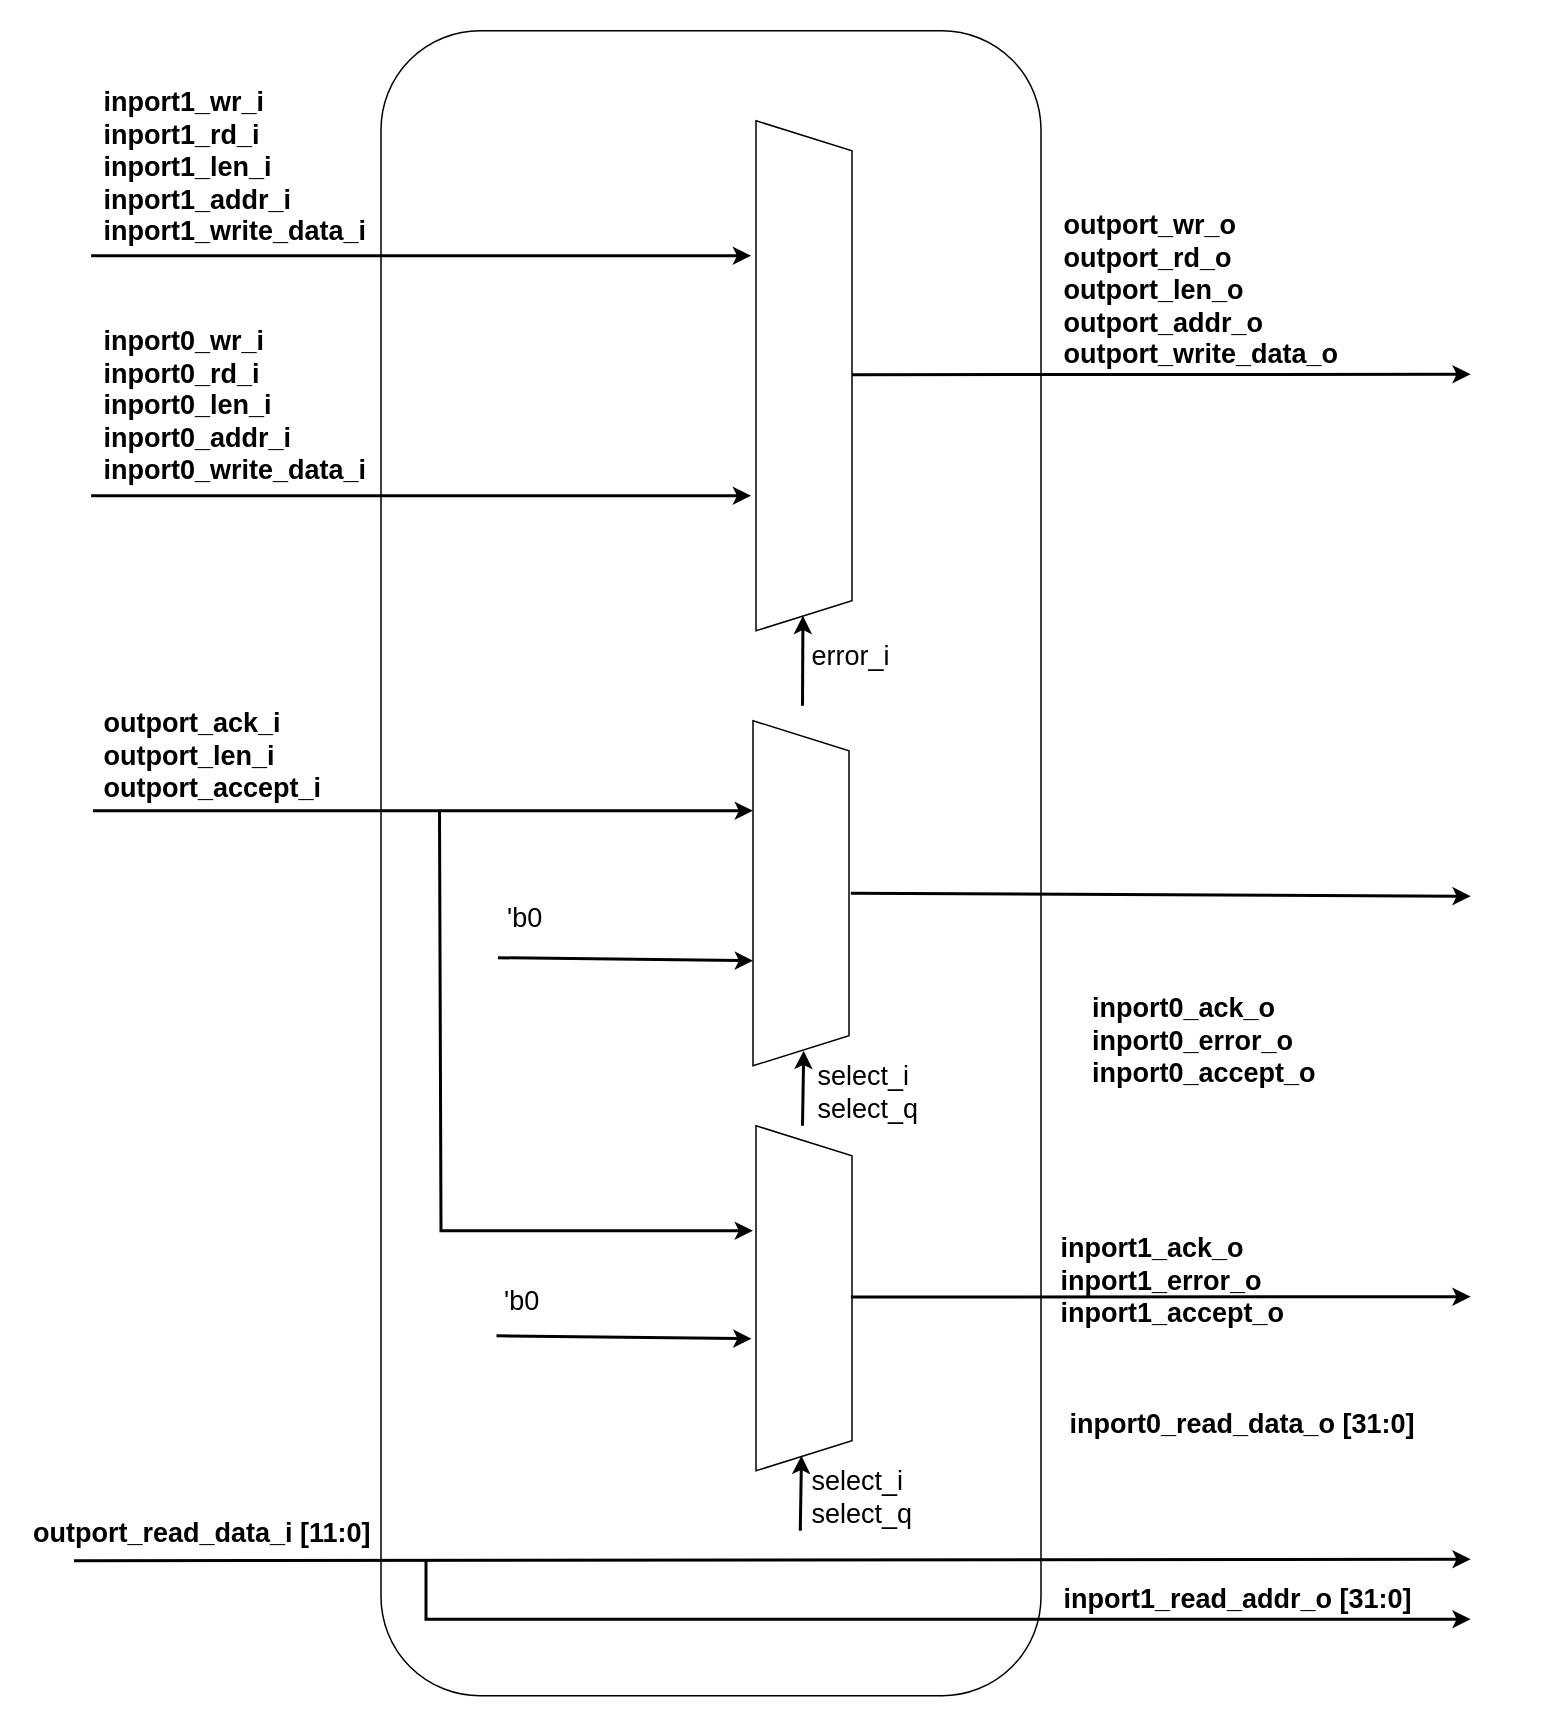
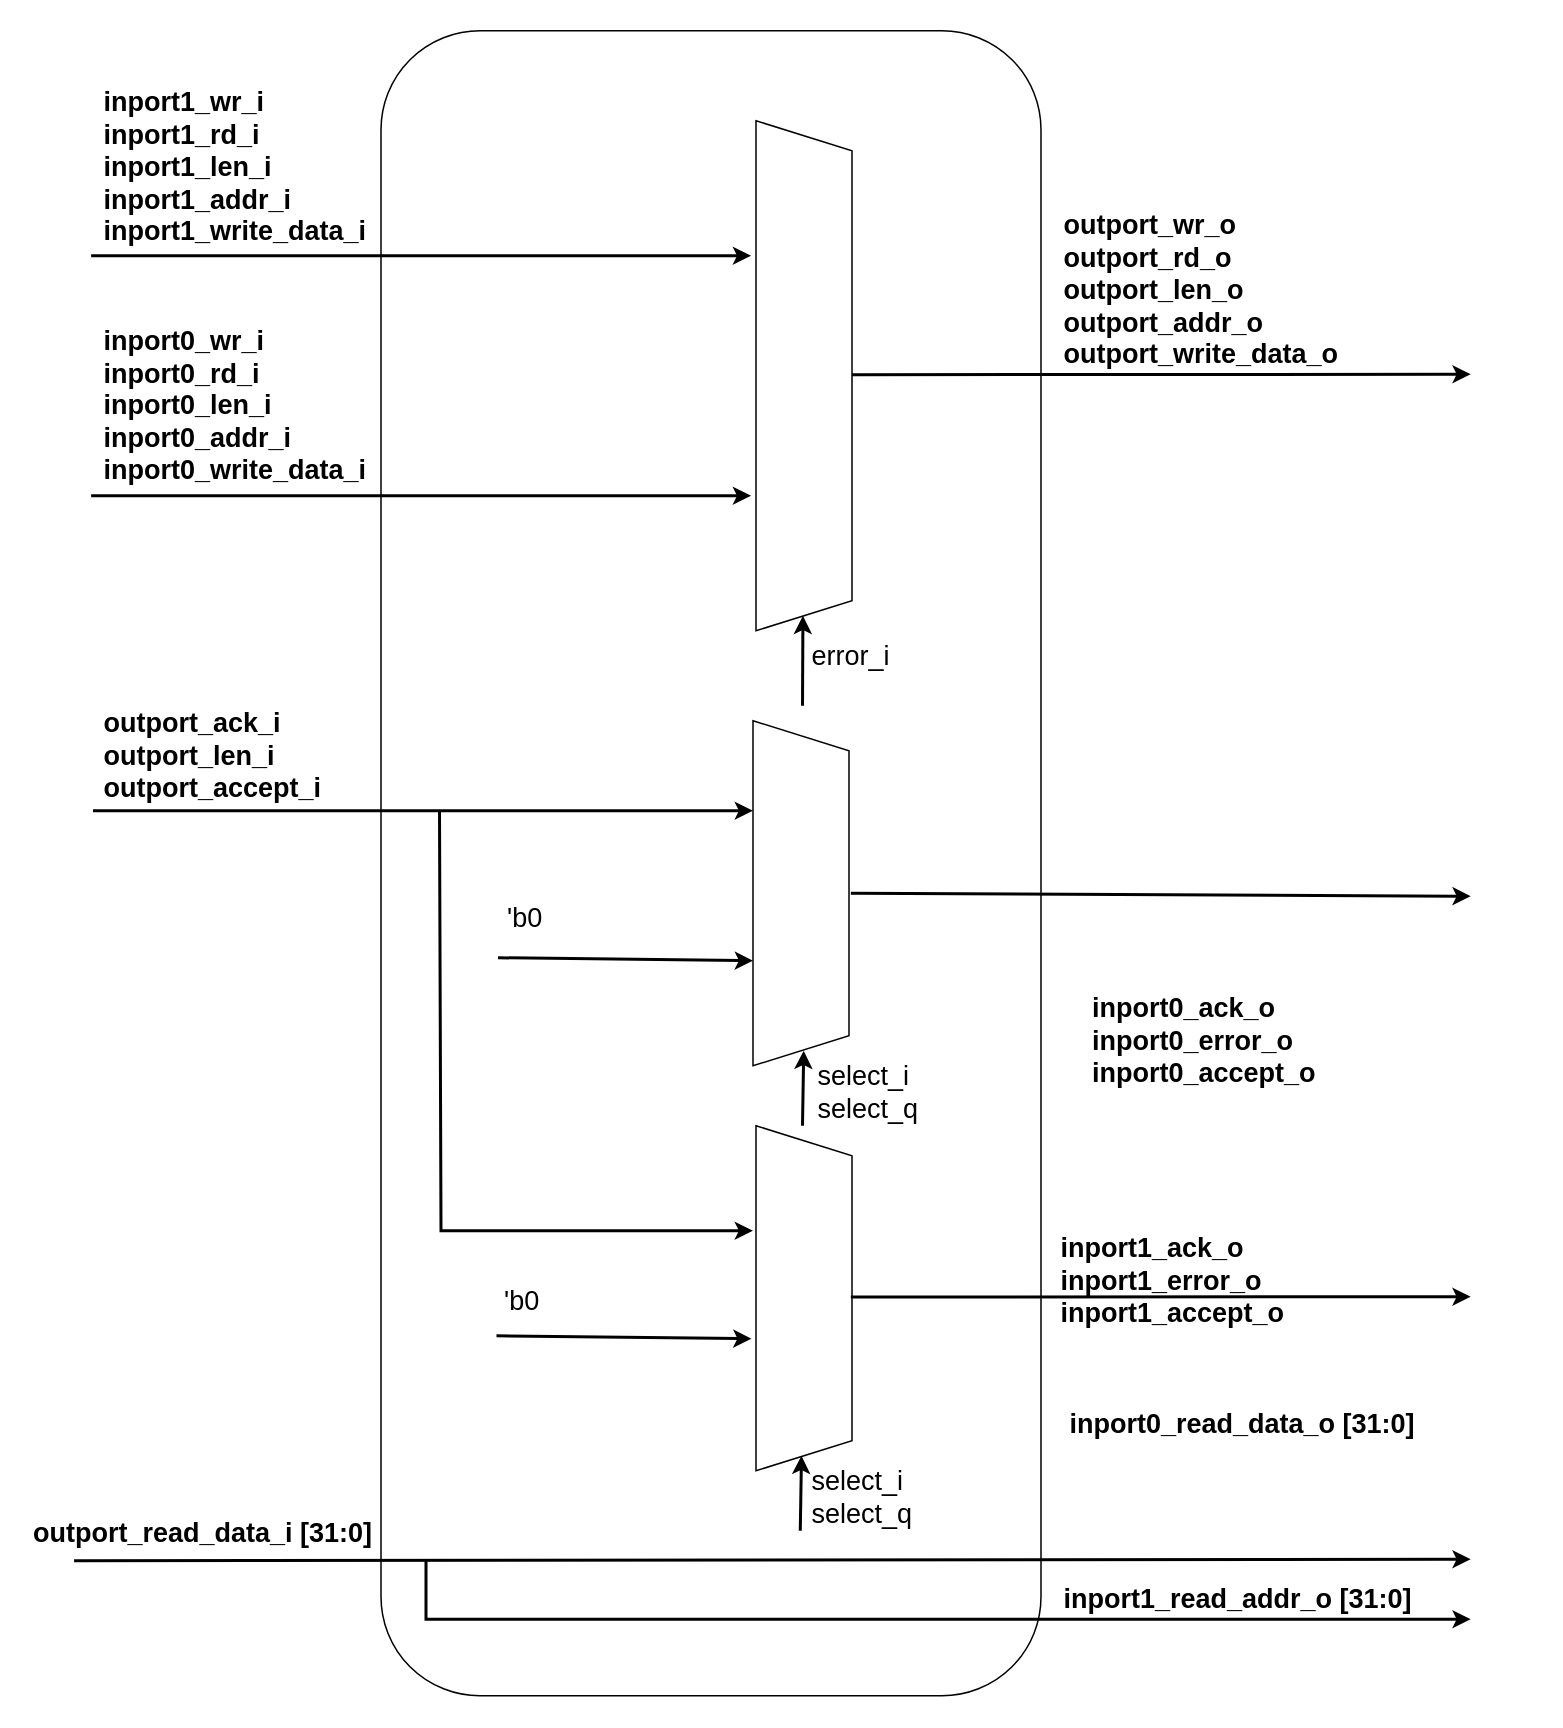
- <mxCell id="22" value="&lt;font style=&quot;font-size: 18px;&quot;&gt;&lt;b&gt;outport_read_data_i [11:0]&lt;/b&gt;&lt;/font&gt;" style="text;whiteSpace=wrap;html=1;" parent="1" vertex="1"><mxGeometry x="20" y="1005" width="267" height="40" as="geometry" /></mxCell>
+ <mxCell id="22" value="&lt;font style=&quot;font-size: 18px;&quot;&gt;&lt;b&gt;outport_read_data_i [31:0]&lt;/b&gt;&lt;/font&gt;" style="text;whiteSpace=wrap;html=1;" parent="1" vertex="1"><mxGeometry x="20" y="1005" width="267" height="40" as="geometry" /></mxCell>
